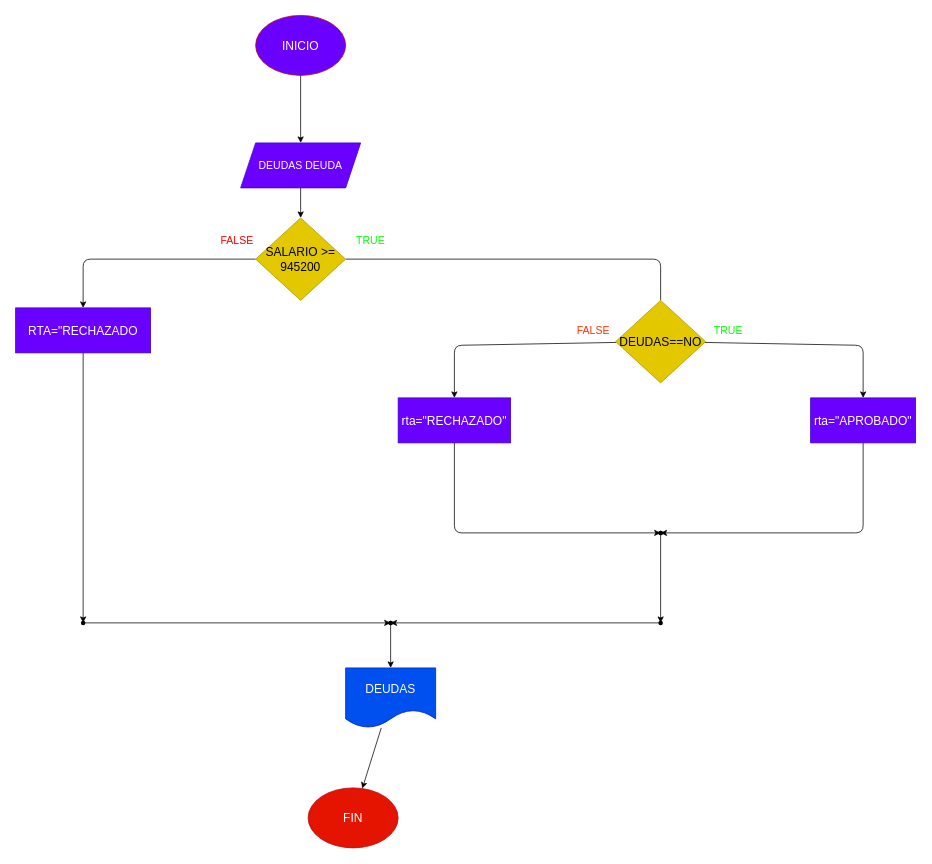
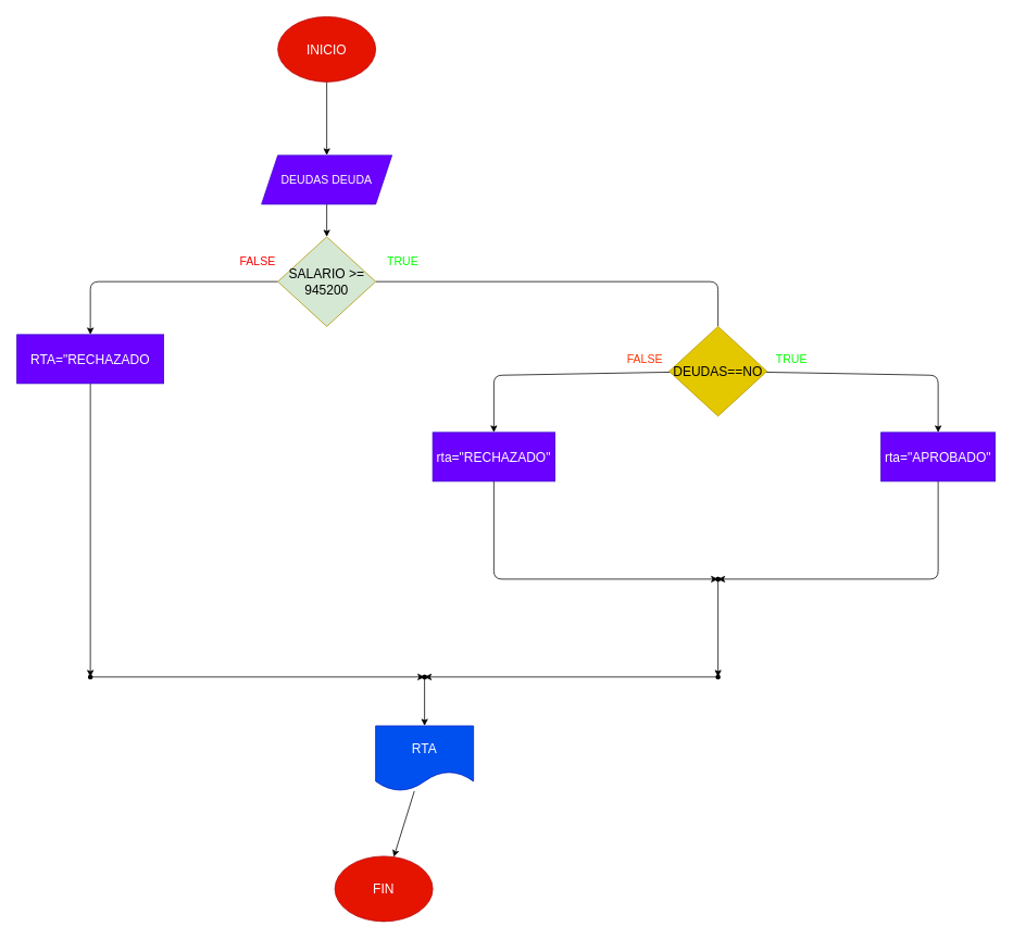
- <mxCell id="3" value="&lt;font size=&quot;3&quot;&gt;INICIO&lt;/font&gt;" style="ellipse;whiteSpace=wrap;html=1;fillColor=#6a00ff;fontColor=#ffffff;strokeColor=#B20000;" parent="1" vertex="1"><mxGeometry x="340" y="20" width="120" height="80" as="geometry" /></mxCell>
+ <mxCell id="3" value="&lt;font size=&quot;3&quot;&gt;INICIO&lt;/font&gt;" style="ellipse;whiteSpace=wrap;html=1;fillColor=#e51400;fontColor=#ffffff;strokeColor=#B20000;" parent="1" vertex="1"><mxGeometry x="340" y="20" width="120" height="80" as="geometry" /></mxCell>
- <mxCell id="8" value="&lt;font size=&quot;3&quot;&gt;SALARIO &amp;gt;=&lt;br&gt;945200&lt;br&gt;&lt;/font&gt;" style="rhombus;whiteSpace=wrap;html=1;fillColor=#e3c800;strokeColor=#B09500;fontColor=#000000;" parent="1" vertex="1"><mxGeometry x="340" y="290" width="120" height="110" as="geometry" /></mxCell>
+ <mxCell id="8" value="&lt;font size=&quot;3&quot;&gt;SALARIO &amp;gt;=&lt;br&gt;945200&lt;br&gt;&lt;/font&gt;" style="rhombus;whiteSpace=wrap;html=1;fillColor=#d5e8d4;strokeColor=#B09500;fontColor=#000000;" parent="1" vertex="1"><mxGeometry x="340" y="290" width="120" height="110" as="geometry" /></mxCell>
- <mxCell id="29" value="&lt;font size=&quot;3&quot;&gt;DEUDAS&lt;/font&gt;" style="shape=document;whiteSpace=wrap;html=1;boundedLbl=1;sketch=0;fillColor=#0050ef;fontColor=#ffffff;strokeColor=#001DBC;" parent="1" vertex="1"><mxGeometry x="460" y="890" width="120" height="80" as="geometry" /></mxCell>
+ <mxCell id="29" value="&lt;font size=&quot;3&quot;&gt;RTA&lt;/font&gt;" style="shape=document;whiteSpace=wrap;html=1;boundedLbl=1;sketch=0;fillColor=#0050ef;fontColor=#ffffff;strokeColor=#001DBC;" parent="1" vertex="1"><mxGeometry x="460" y="890" width="120" height="80" as="geometry" /></mxCell>
